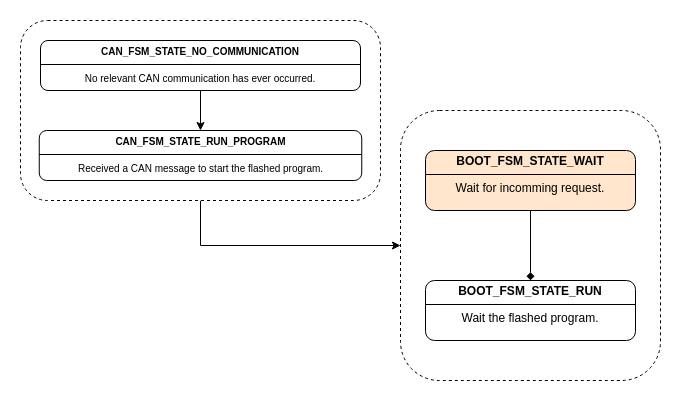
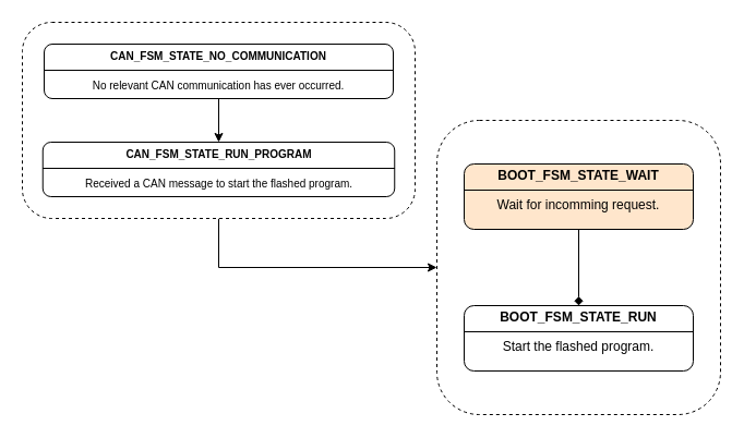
- <mxCell id="10" value="&lt;p style=&quot;margin:0px;margin-top:4px;text-align:center;&quot;&gt;&lt;b&gt;BOOT_FSM_STATE_RUN&lt;/b&gt;&lt;br&gt;&lt;/p&gt;&lt;hr size=&quot;1&quot; style=&quot;border-style:solid;&quot;&gt;&lt;div style=&quot;text-align: center; height: 2px;&quot;&gt;Wait the flashed program.&lt;/div&gt;" style="verticalAlign=top;align=left;overflow=fill;html=1;whiteSpace=wrap;rounded=1;" parent="1" vertex="1"><mxGeometry x="425" y="280" width="210" height="60" as="geometry" /></mxCell>
+ <mxCell id="10" value="&lt;p style=&quot;margin:0px;margin-top:4px;text-align:center;&quot;&gt;&lt;b&gt;BOOT_FSM_STATE_RUN&lt;/b&gt;&lt;br&gt;&lt;/p&gt;&lt;hr size=&quot;1&quot; style=&quot;border-style:solid;&quot;&gt;&lt;div style=&quot;text-align: center; height: 2px;&quot;&gt;Start the flashed program.&lt;/div&gt;" style="verticalAlign=top;align=left;overflow=fill;html=1;whiteSpace=wrap;rounded=1;" parent="1" vertex="1"><mxGeometry x="425" y="280" width="210" height="60" as="geometry" /></mxCell>
